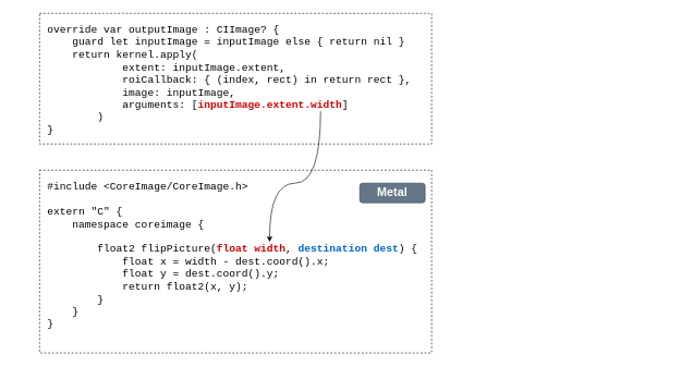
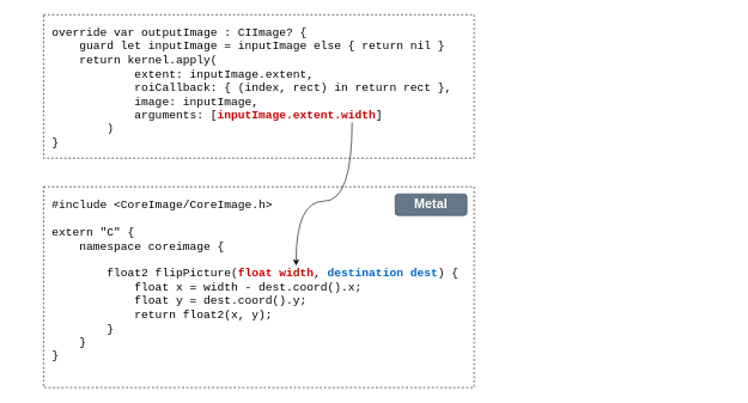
- <mxCell id="7" value="Metal" style="rounded=1;whiteSpace=wrap;html=1;fontStyle=1;fontSize=18;fillColor=#647687;fontColor=#ffffff;strokeColor=#314354;" vertex="1" parent="1"><mxGeometry x="550" y="280" width="100" height="30" as="geometry" /></mxCell>
+ <mxCell id="7" value="Metal" style="rounded=1;whiteSpace=wrap;html=1;fontStyle=1;fontSize=18;fillColor=#647687;fontColor=#ffffff;strokeColor=#314354;" vertex="1" parent="1"><mxGeometry x="550" y="270" width="100" height="30" as="geometry" /></mxCell>
